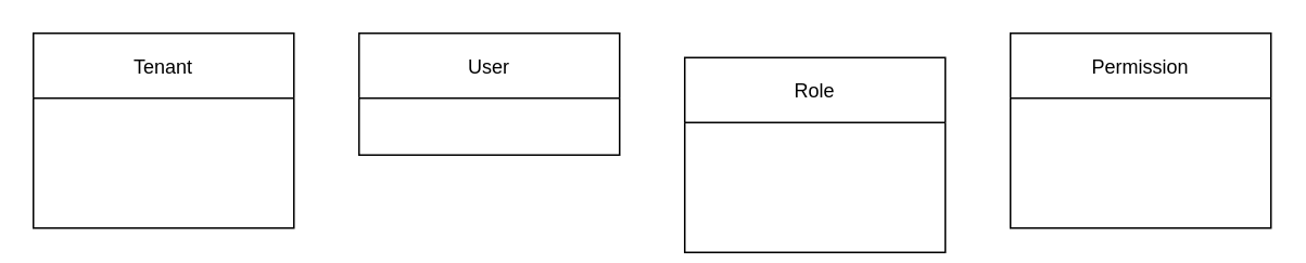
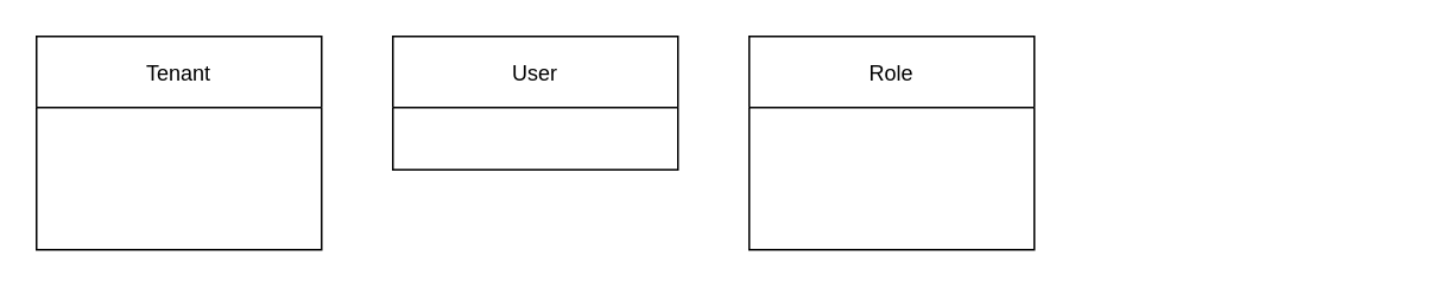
- <mxCell id="5" value="Permission" style="shape=swimlane;" vertex="1" parent="1"><mxGeometry x="620" y="20" width="160" height="120" as="geometry" /></mxCell>
- <mxCell id="4" value="Role" style="shape=swimlane;" vertex="1" parent="1"><mxGeometry x="420" y="35" width="160" height="120" as="geometry" /></mxCell>
+ <mxCell id="4" value="Role" style="shape=swimlane;" vertex="1" parent="1"><mxGeometry x="420" y="20" width="160" height="120" as="geometry" /></mxCell>
